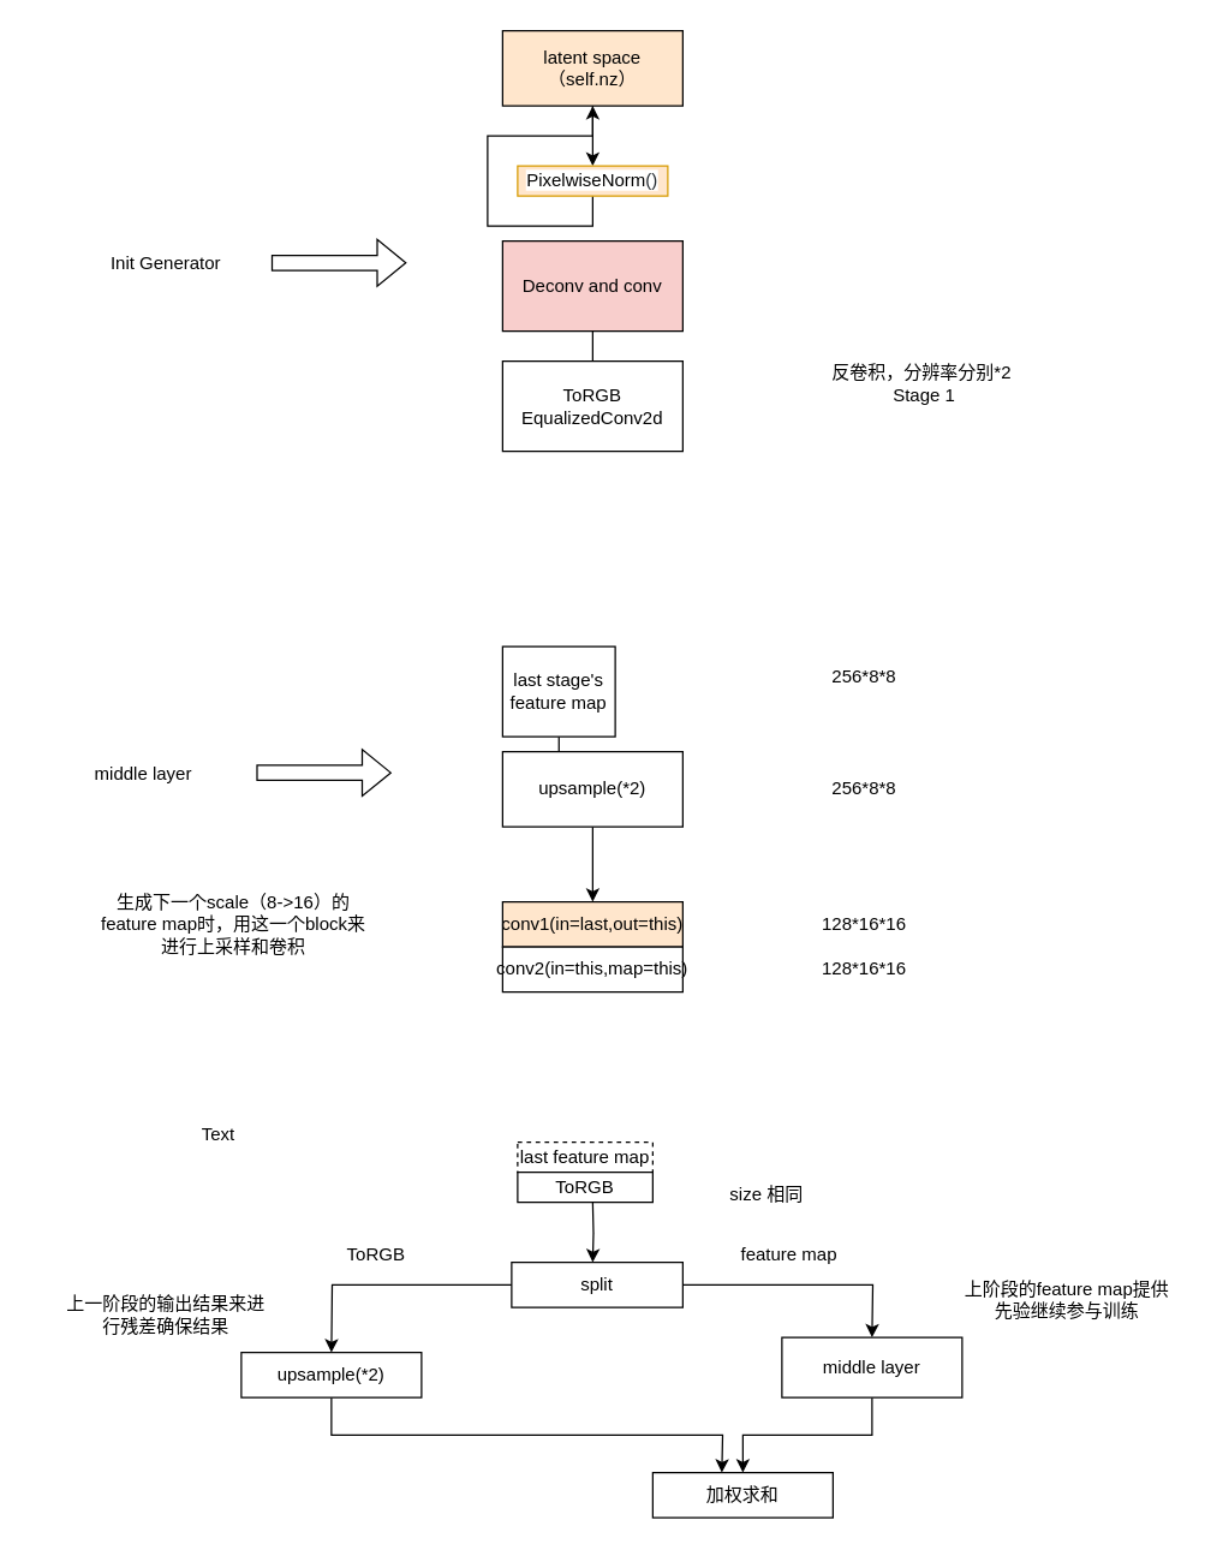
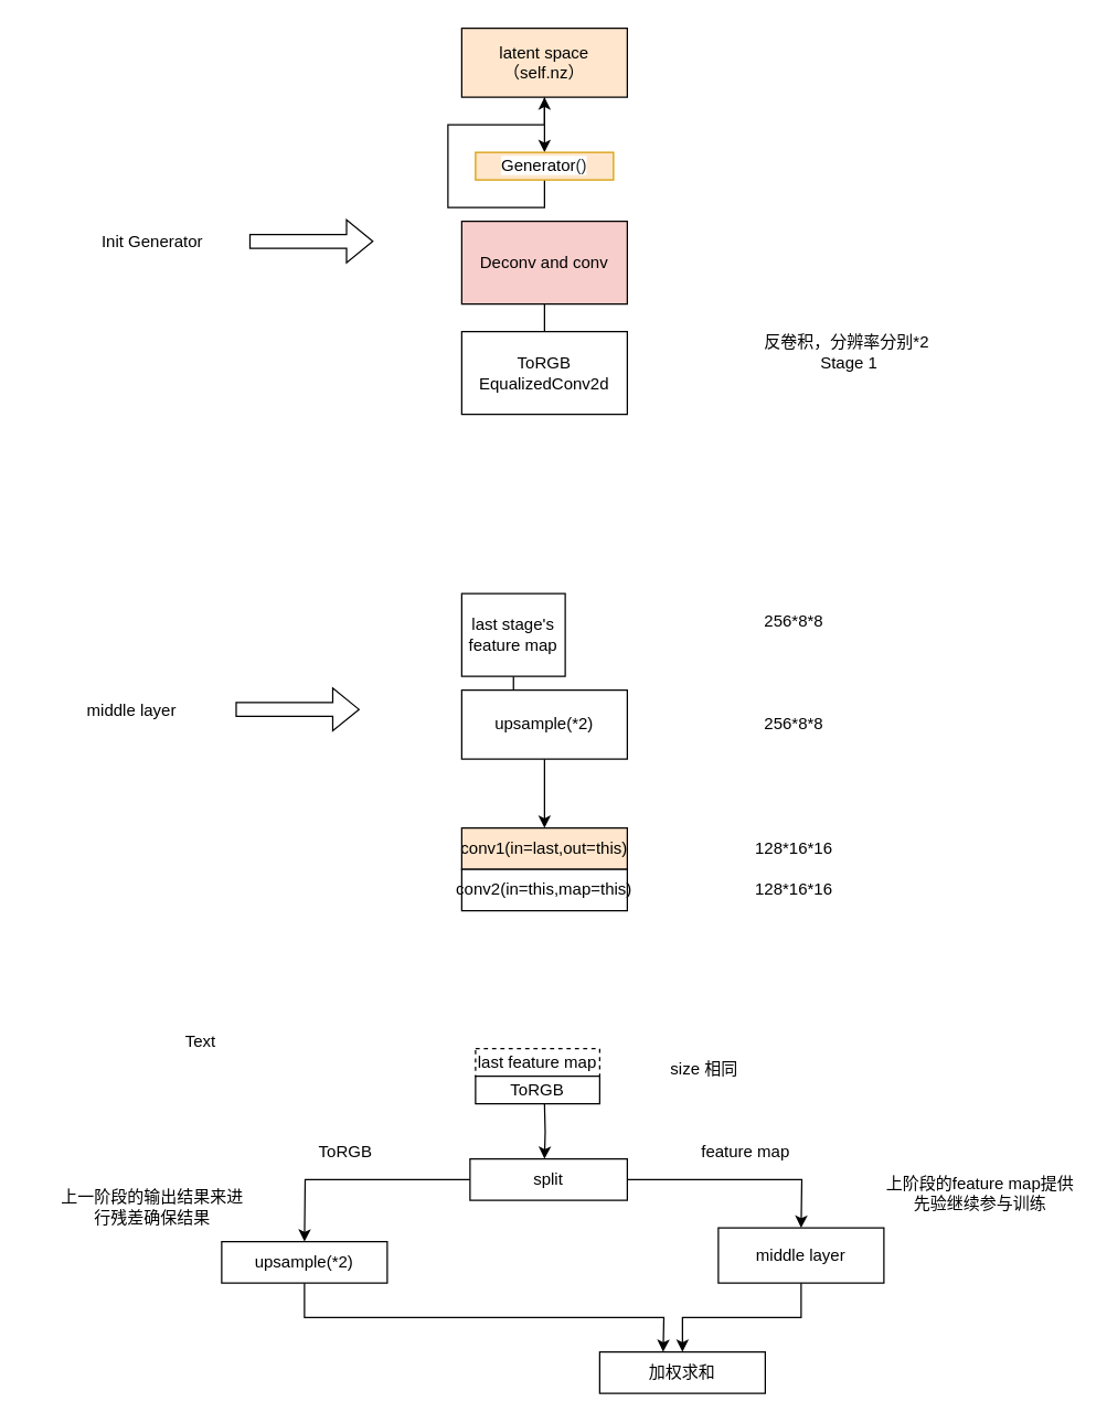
- <mxCell id="5" value="&#10;&#10;&lt;span class=&quot;pl-v&quot; style=&quot;box-sizing: border-box; font-size: 12px; font-style: normal; font-weight: 400; letter-spacing: normal; text-indent: 0px; text-transform: none; word-spacing: 0px; background-color: rgb(255, 255, 255);&quot;&gt;&lt;span class=&quot;pl-token&quot; style=&quot;box-sizing: border-box&quot;&gt;PixelwiseNorm&lt;/span&gt;&lt;/span&gt;&lt;span style=&quot;color: rgb(36, 41, 47); font-size: 12px; font-style: normal; font-weight: 400; letter-spacing: normal; text-indent: 0px; text-transform: none; word-spacing: 0px; background-color: rgb(255, 255, 255); display: inline; float: none;&quot;&gt;()&lt;/span&gt;&#10;&#10;" style="rounded=0;whiteSpace=wrap;html=1;fillColor=#ffe6cc;strokeColor=#d79b00;" parent="1" vertex="1"><mxGeometry x="344" y="110" width="100" height="20" as="geometry" /></mxCell>
+ <mxCell id="5" value="&#10;&#10;&lt;span class=&quot;pl-v&quot; style=&quot;box-sizing: border-box; font-size: 12px; font-style: normal; font-weight: 400; letter-spacing: normal; text-indent: 0px; text-transform: none; word-spacing: 0px; background-color: rgb(255, 255, 255);&quot;&gt;&lt;span class=&quot;pl-token&quot; style=&quot;box-sizing: border-box&quot;&gt;Generator&lt;/span&gt;&lt;/span&gt;&lt;span style=&quot;color: rgb(36, 41, 47); font-size: 12px; font-style: normal; font-weight: 400; letter-spacing: normal; text-indent: 0px; text-transform: none; word-spacing: 0px; background-color: rgb(255, 255, 255); display: inline; float: none;&quot;&gt;()&lt;/span&gt;&#10;&#10;" style="rounded=0;whiteSpace=wrap;html=1;fillColor=#ffe6cc;strokeColor=#d79b00;" parent="1" vertex="1"><mxGeometry x="344" y="110" width="100" height="20" as="geometry" /></mxCell>
- <mxCell id="24" value="生成下一个scale（8-&amp;gt;16）的feature map时，用这一个block来进行上采样和卷积" style="text;html=1;strokeColor=none;fillColor=none;align=center;verticalAlign=middle;whiteSpace=wrap;rounded=0;fontColor=#000000;" parent="1" vertex="1"><mxGeometry x="60" y="560" width="190" height="110" as="geometry" /></mxCell>
- <mxCell id="28" value="size 相同" style="text;html=1;strokeColor=none;fillColor=none;align=center;verticalAlign=middle;whiteSpace=wrap;rounded=0;fontColor=#000000;" parent="1" vertex="1"><mxGeometry x="460" y="780" width="100" height="30" as="geometry" /></mxCell>
+ <mxCell id="28" value="size 相同" style="text;html=1;strokeColor=none;fillColor=none;align=center;verticalAlign=middle;whiteSpace=wrap;rounded=0;fontColor=#000000;" parent="1" vertex="1"><mxGeometry x="460" y="760" width="100" height="30" as="geometry" /></mxCell>
- <mxCell id="35" value="feature map" style="text;html=1;strokeColor=none;fillColor=none;align=center;verticalAlign=middle;whiteSpace=wrap;rounded=0;fontColor=#000000;" parent="1" vertex="1"><mxGeometry x="485" y="820" width="80" height="30" as="geometry" /></mxCell>
+ <mxCell id="35" value="feature map" style="text;html=1;strokeColor=none;fillColor=none;align=center;verticalAlign=middle;whiteSpace=wrap;rounded=0;fontColor=#000000;" parent="1" vertex="1"><mxGeometry x="500" y="820" width="80" height="30" as="geometry" /></mxCell>
